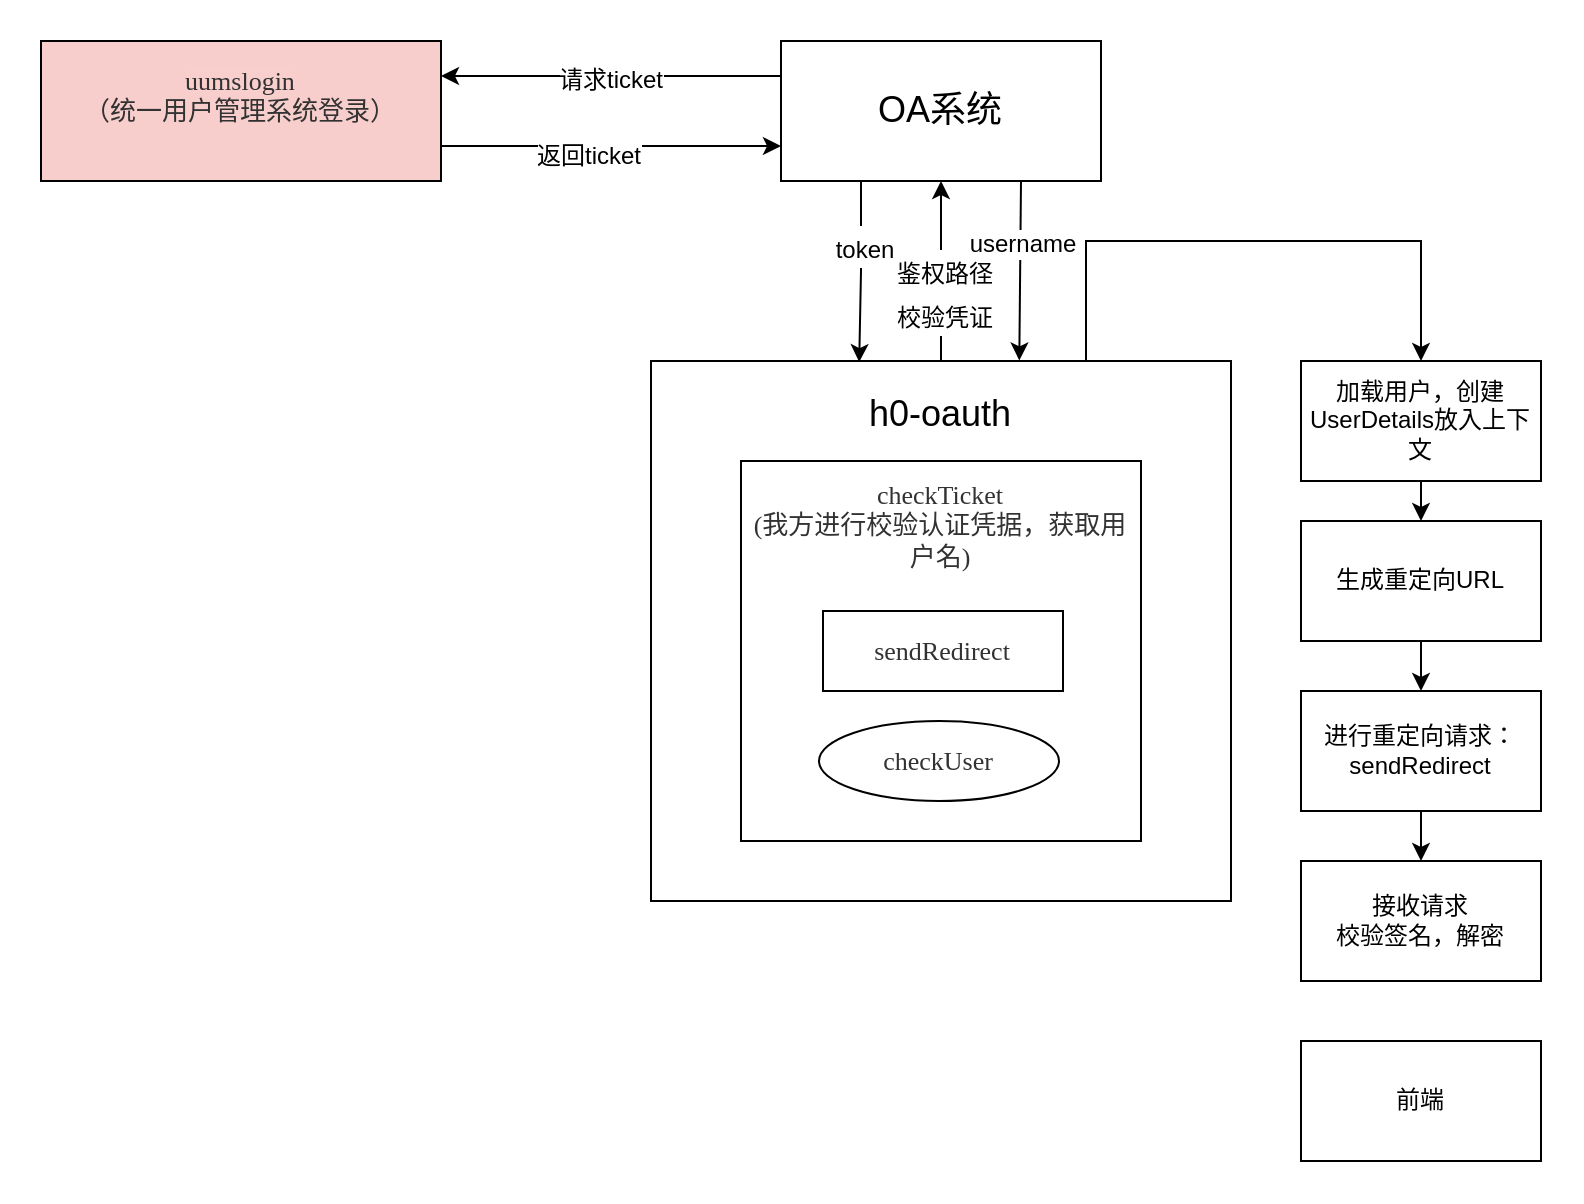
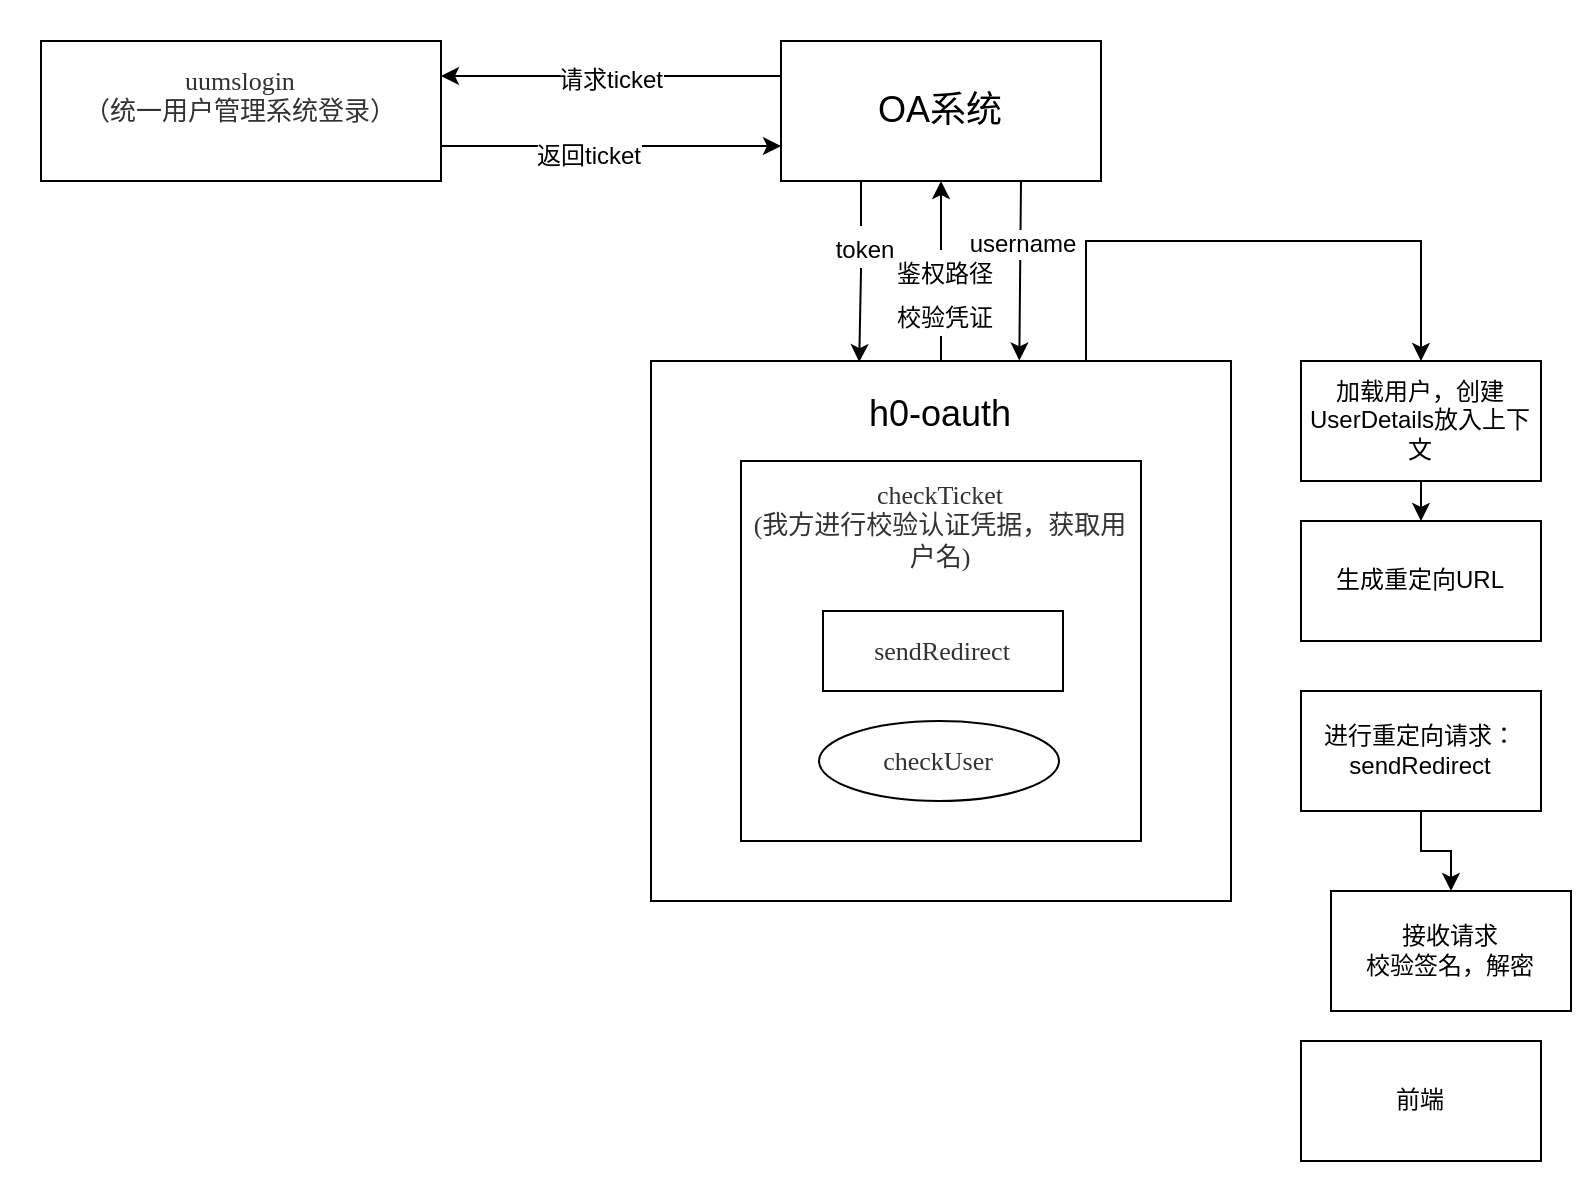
- <mxCell id="8" value="&lt;span style=&quot;color: rgb(50, 50, 50); font-family: 微软雅黑; font-size: 13px; background-color: rgba(255, 255, 255, 0.01);&quot;&gt;uumslogin&lt;/span&gt;&lt;div style=&quot;resize: none; outline: none; font-size: 13px; color: rgb(50, 50, 50); font-family: 微软雅黑;&quot;&gt;（统一用户管理系统登录）&lt;/div&gt;&lt;div&gt;&lt;br&gt;&lt;/div&gt;" style="rounded=0;whiteSpace=wrap;html=1;fillColor=#f8cecc;" parent="1" vertex="1"><mxGeometry x="20" y="20" width="200" height="70" as="geometry" /></mxCell>
+ <mxCell id="8" value="&lt;span style=&quot;color: rgb(50, 50, 50); font-family: 微软雅黑; font-size: 13px; background-color: rgba(255, 255, 255, 0.01);&quot;&gt;uumslogin&lt;/span&gt;&lt;div style=&quot;resize: none; outline: none; font-size: 13px; color: rgb(50, 50, 50); font-family: 微软雅黑;&quot;&gt;（统一用户管理系统登录）&lt;/div&gt;&lt;div&gt;&lt;br&gt;&lt;/div&gt;" style="rounded=0;whiteSpace=wrap;html=1;" parent="1" vertex="1"><mxGeometry x="20" y="20" width="200" height="70" as="geometry" /></mxCell>
- <mxCell id="18" style="edgeStyle=orthogonalEdgeStyle;rounded=0;orthogonalLoop=1;jettySize=auto;html=1;exitX=0.5;exitY=1;exitDx=0;exitDy=0;entryX=0.5;entryY=0;entryDx=0;entryDy=0;fontSize=12;" parent="1" source="19" target="23" edge="1"><mxGeometry relative="1" as="geometry" /></mxCell>
- <mxCell id="25" value="接收请求&lt;br&gt;校验签名，解密" style="rounded=0;whiteSpace=wrap;html=1;" vertex="1" parent="1"><mxGeometry x="650" y="430" width="120" height="60" as="geometry" /></mxCell>
+ <mxCell id="25" value="接收请求&lt;br&gt;校验签名，解密" style="rounded=0;whiteSpace=wrap;html=1;" vertex="1" parent="1"><mxGeometry x="665" y="445" width="120" height="60" as="geometry" /></mxCell>
